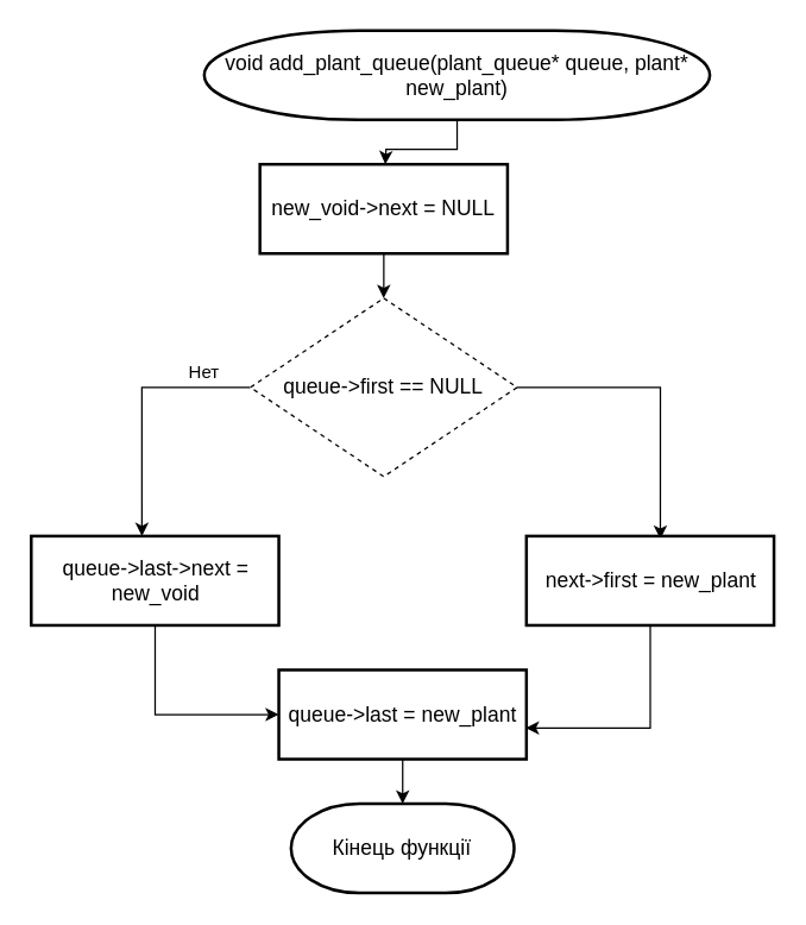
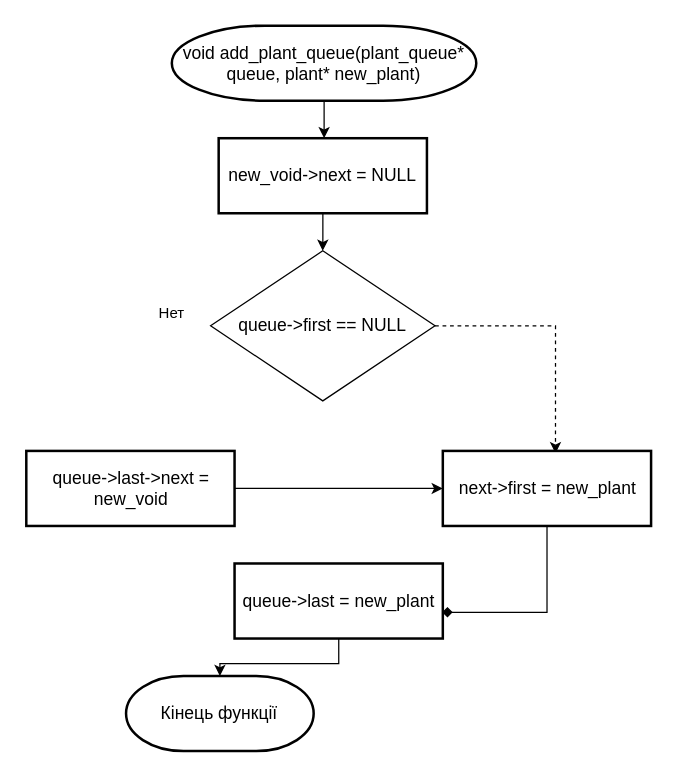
- <mxCell id="3" value="&lt;font style=&quot;font-size: 14px&quot;&gt;void add_plant_queue(plant_queue* queue, plant* new_plant)&lt;/font&gt;" style="strokeWidth=2;html=1;shape=mxgraph.flowchart.terminator;whiteSpace=wrap;" parent="1" vertex="1"><mxGeometry x="136.85" y="20" width="340" height="60" as="geometry" /></mxCell>
+ <mxCell id="3" value="&lt;font style=&quot;font-size: 14px&quot;&gt;void add_plant_queue(plant_queue* queue, plant* new_plant)&lt;/font&gt;" style="strokeWidth=2;html=1;shape=mxgraph.flowchart.terminator;whiteSpace=wrap;" parent="1" vertex="1"><mxGeometry x="136.85" y="20" width="243.39" height="60" as="geometry" /></mxCell>
- <mxCell id="9" value="&lt;font style=&quot;font-size: 14px&quot;&gt;queue-&amp;gt;first == NULL&lt;/font&gt;" style="rhombus;whiteSpace=wrap;html=1;dashed=1;" parent="1" vertex="1"><mxGeometry x="167.83" y="200" width="179.44" height="120" as="geometry" /></mxCell>
+ <mxCell id="9" value="&lt;font style=&quot;font-size: 14px&quot;&gt;queue-&amp;gt;first == NULL&lt;/font&gt;" style="rhombus;whiteSpace=wrap;html=1;" parent="1" vertex="1"><mxGeometry x="167.83" y="200" width="179.44" height="120" as="geometry" /></mxCell>
- <mxCell id="7" style="edgeStyle=orthogonalEdgeStyle;rounded=0;orthogonalLoop=1;jettySize=auto;html=1;entryX=0.541;entryY=0.033;entryDx=0;entryDy=0;entryPerimeter=0;" parent="1" source="9" target="11" edge="1"><mxGeometry relative="1" as="geometry" /></mxCell>
+ <mxCell id="7" style="edgeStyle=orthogonalEdgeStyle;rounded=0;orthogonalLoop=1;jettySize=auto;html=1;entryX=0.541;entryY=0.033;entryDx=0;entryDy=0;entryPerimeter=0;dashed=1;" parent="1" source="9" target="11" edge="1"><mxGeometry relative="1" as="geometry" /></mxCell>
- <mxCell id="8" style="edgeStyle=orthogonalEdgeStyle;rounded=0;orthogonalLoop=1;jettySize=auto;html=1;entryX=0.447;entryY=0;entryDx=0;entryDy=0;entryPerimeter=0;" parent="1" source="9" target="13" edge="1"><mxGeometry relative="1" as="geometry"><Array as="points"><mxPoint x="95" y="260" /></Array></mxGeometry></mxCell>
- <mxCell id="12" style="edgeStyle=orthogonalEdgeStyle;rounded=0;orthogonalLoop=1;jettySize=auto;html=1;entryX=0;entryY=0.5;entryDx=0;entryDy=0;" parent="1" source="13" target="15" edge="1"><mxGeometry relative="1" as="geometry" /></mxCell>
+ <mxCell id="12" style="edgeStyle=orthogonalEdgeStyle;rounded=0;orthogonalLoop=1;jettySize=auto;html=1;" parent="1" source="13" target="11" edge="1"><mxGeometry relative="1" as="geometry" /></mxCell>
- <mxCell id="10" style="edgeStyle=orthogonalEdgeStyle;rounded=0;orthogonalLoop=1;jettySize=auto;html=1;entryX=0.997;entryY=0.65;entryDx=0;entryDy=0;entryPerimeter=0;" parent="1" source="11" target="15" edge="1"><mxGeometry relative="1" as="geometry" /></mxCell>
+ <mxCell id="10" style="edgeStyle=orthogonalEdgeStyle;rounded=0;orthogonalLoop=1;jettySize=auto;html=1;entryX=0.997;entryY=0.65;entryDx=0;entryDy=0;entryPerimeter=0;endArrow=diamond;" parent="1" source="11" target="15" edge="1"><mxGeometry relative="1" as="geometry" /></mxCell>
- <mxCell id="6" value="&lt;font style=&quot;font-size: 14px&quot;&gt;Кінець функції&lt;/font&gt;" style="strokeWidth=2;html=1;shape=mxgraph.flowchart.terminator;whiteSpace=wrap;" parent="1" vertex="1"><mxGeometry x="195.25" y="540" width="150" height="60" as="geometry" /></mxCell>
+ <mxCell id="6" value="&lt;font style=&quot;font-size: 14px&quot;&gt;Кінець функції&lt;/font&gt;" style="strokeWidth=2;html=1;shape=mxgraph.flowchart.terminator;whiteSpace=wrap;" parent="1" vertex="1"><mxGeometry x="100.25" y="540" width="150" height="60" as="geometry" /></mxCell>
